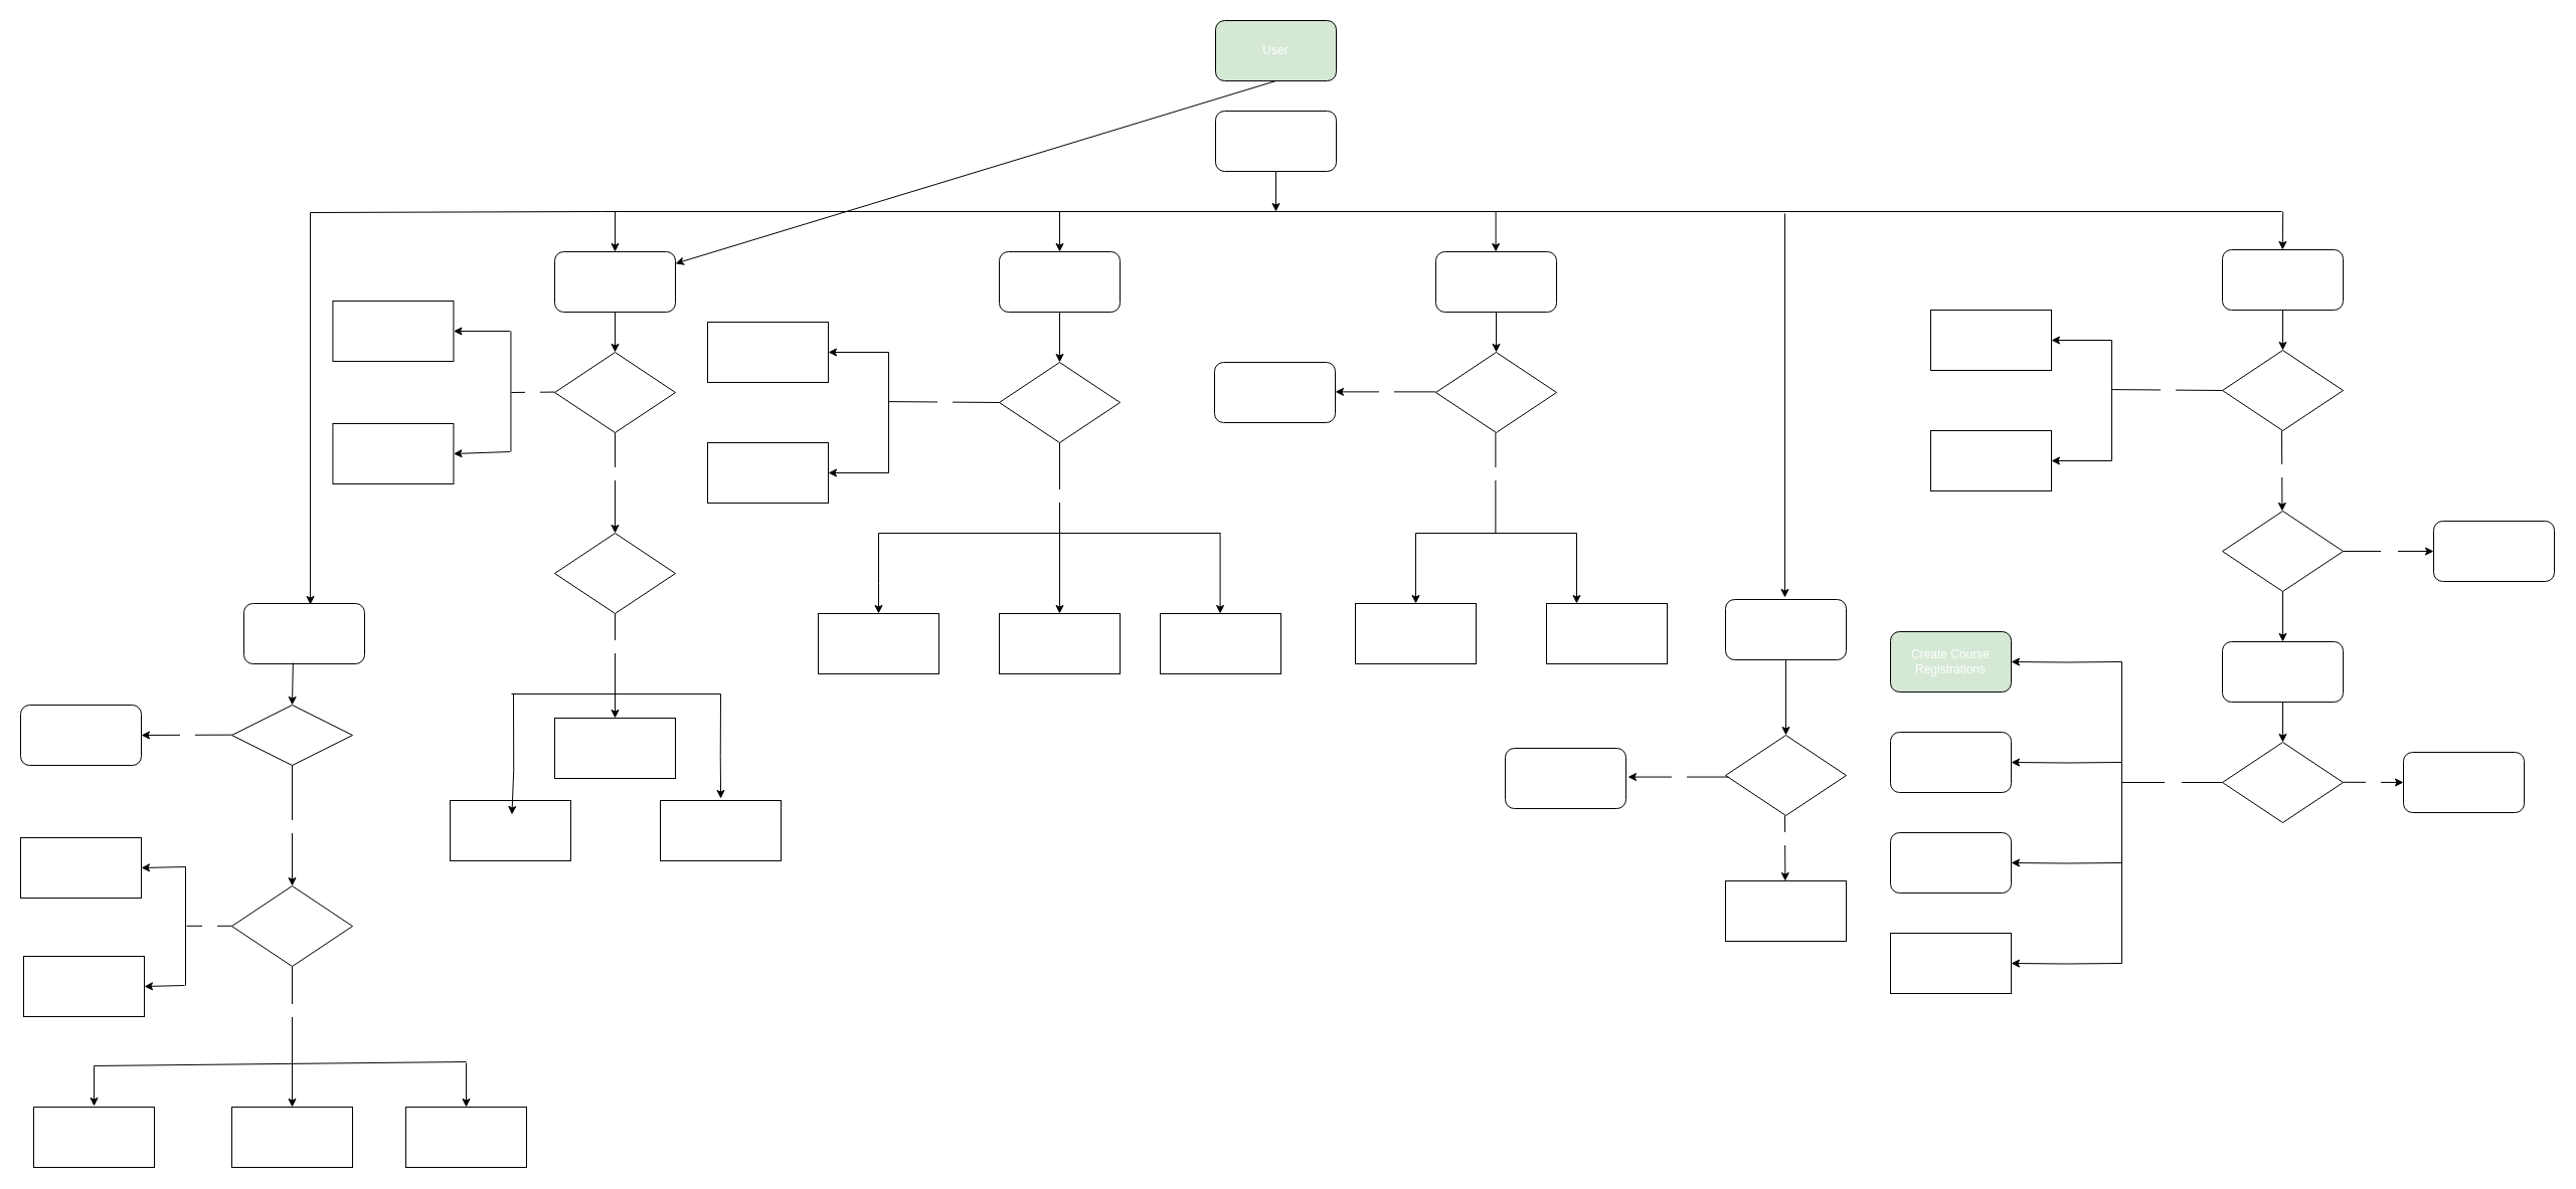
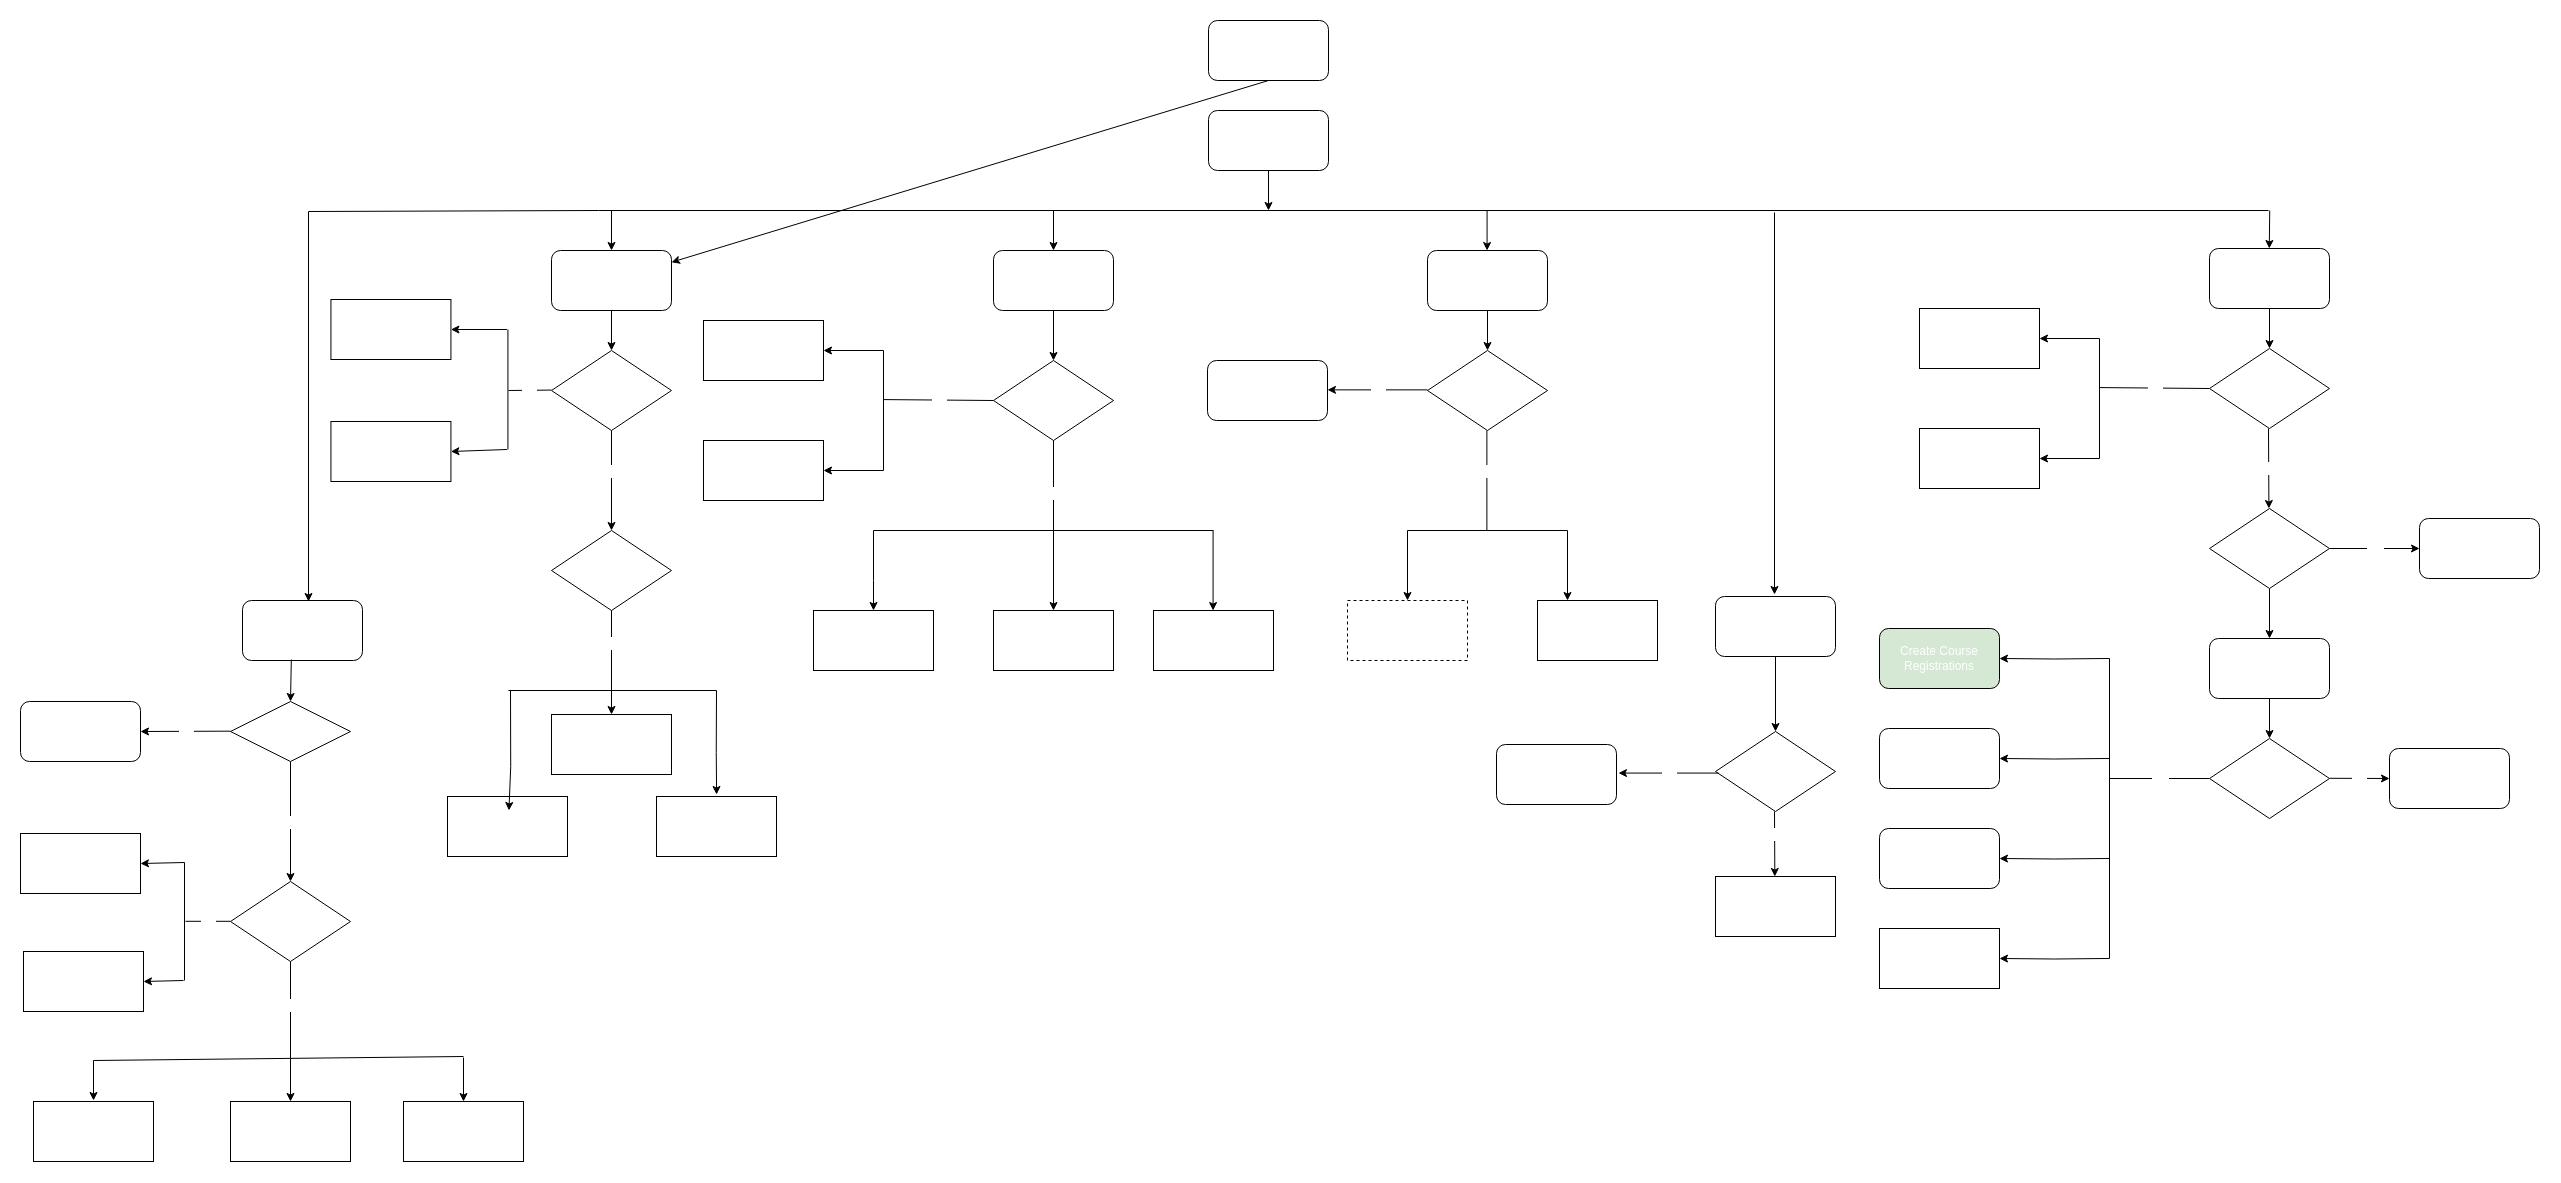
- <mxCell id="2" value="User" style="rounded=1;whiteSpace=wrap;html=1;fontSize=12;glass=0;strokeWidth=1;shadow=0;align=center;fontColor=#FFFFFF;fillColor=#d5e8d4;" parent="1" vertex="1"><mxGeometry x="1208" y="20" width="120" height="60" as="geometry" /></mxCell>
+ <mxCell id="2" value="User" style="rounded=1;whiteSpace=wrap;html=1;fontSize=12;glass=0;strokeWidth=1;shadow=0;align=center;fontColor=#FFFFFF;" parent="1" vertex="1"><mxGeometry x="1208" y="20" width="120" height="60" as="geometry" /></mxCell>
- <mxCell id="64" value="Like a Post" style="rounded=0;whiteSpace=wrap;html=1;fontSize=12;glass=0;strokeWidth=1;shadow=0;align=center;fontColor=#FFFFFF;" parent="1" vertex="1"><mxGeometry x="1347" y="600" width="120" height="60" as="geometry" /></mxCell>
+ <mxCell id="64" value="Like a Post" style="rounded=0;whiteSpace=wrap;html=1;fontSize=12;glass=0;strokeWidth=1;shadow=0;align=center;fontColor=#FFFFFF;dashed=1;" parent="1" vertex="1"><mxGeometry x="1347" y="600" width="120" height="60" as="geometry" /></mxCell>
